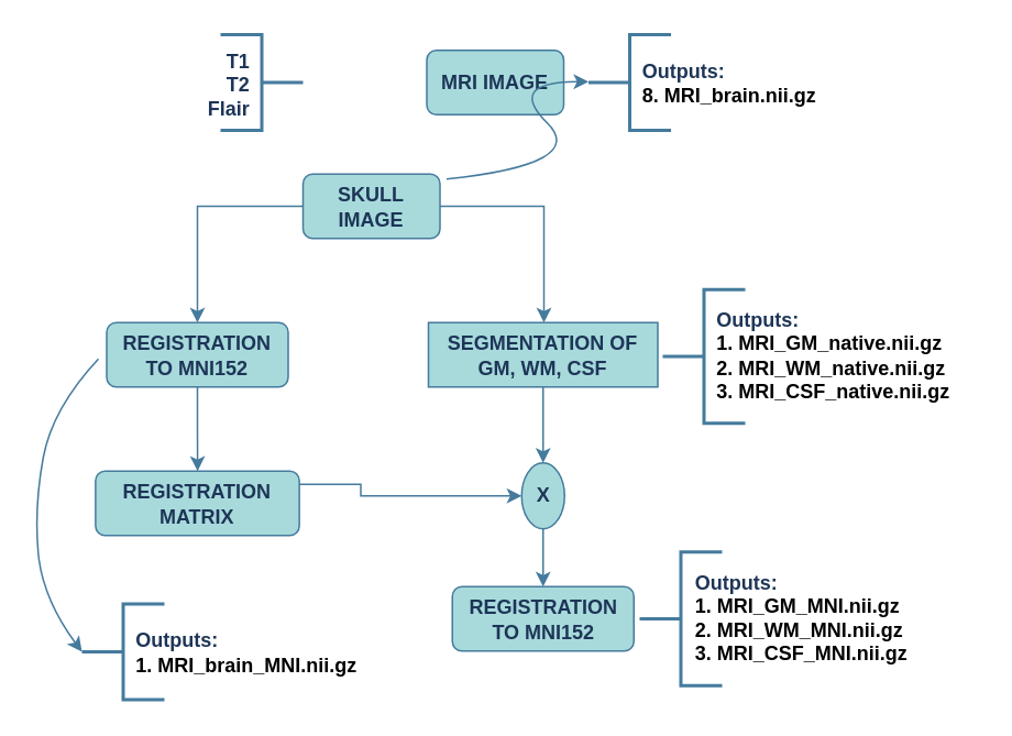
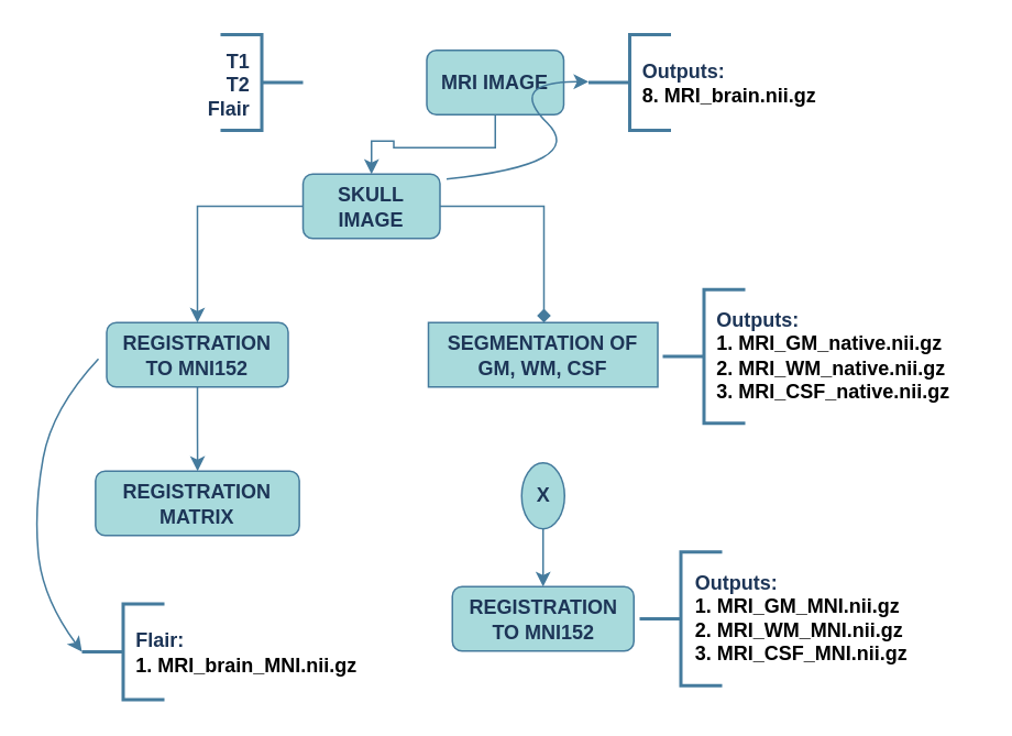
+ <mxCell id="2" value="" style="edgeStyle=orthogonalEdgeStyle;rounded=0;orthogonalLoop=1;jettySize=auto;html=1;labelBackgroundColor=none;fontColor=default;strokeColor=#457B9D;" edge="1" parent="1" source="3" target="6"><mxGeometry relative="1" as="geometry" /></mxCell>
- <mxCell id="5" value="" style="edgeStyle=orthogonalEdgeStyle;rounded=0;orthogonalLoop=1;jettySize=auto;html=1;labelBackgroundColor=none;fontColor=default;strokeColor=#457B9D;" edge="1" parent="1" source="6" target="10"><mxGeometry relative="1" as="geometry"><Array as="points"><mxPoint x="329" y="125" /></Array></mxGeometry></mxCell>
+ <mxCell id="5" value="" style="edgeStyle=orthogonalEdgeStyle;rounded=0;orthogonalLoop=1;jettySize=auto;html=1;labelBackgroundColor=none;fontColor=default;strokeColor=#457B9D;endArrow=diamond;" edge="1" parent="1" source="6" target="10"><mxGeometry relative="1" as="geometry"><Array as="points"><mxPoint x="329" y="125" /></Array></mxGeometry></mxCell>
- <mxCell id="9" value="" style="edgeStyle=orthogonalEdgeStyle;rounded=0;orthogonalLoop=1;jettySize=auto;html=1;labelBackgroundColor=none;fontColor=default;strokeColor=#457B9D;" edge="1" parent="1" source="10" target="14"><mxGeometry relative="1" as="geometry" /></mxCell>
- <mxCell id="11" style="edgeStyle=orthogonalEdgeStyle;rounded=0;orthogonalLoop=1;jettySize=auto;html=1;entryX=0;entryY=0.5;entryDx=0;entryDy=0;labelBackgroundColor=none;fontColor=default;strokeColor=#457B9D;" edge="1" parent="1" source="12" target="14"><mxGeometry relative="1" as="geometry"><Array as="points"><mxPoint x="218" y="293" /></Array></mxGeometry></mxCell>
- <mxCell id="20" value="&lt;div&gt;&lt;b&gt;Outputs:&lt;/b&gt;&lt;/div&gt;&lt;div&gt;&lt;b style=&quot;background-color: transparent; color: light-dark(rgb(0, 0, 0), rgb(255, 255, 255));&quot;&gt;1. MRI_brain_MNI.nii.gz&lt;/b&gt;&lt;/div&gt;" style="text;html=1;align=left;verticalAlign=middle;resizable=0;points=[];autosize=1;strokeColor=none;fillColor=none;labelBackgroundColor=none;fontColor=#1D3557;" vertex="1" parent="1"><mxGeometry x="80" y="374" width="152" height="41" as="geometry" /></mxCell>
+ <mxCell id="20" value="&lt;div&gt;&lt;b&gt;Flair:&lt;/b&gt;&lt;/div&gt;&lt;div&gt;&lt;b style=&quot;background-color: transparent; color: light-dark(rgb(0, 0, 0), rgb(255, 255, 255));&quot;&gt;1. MRI_brain_MNI.nii.gz&lt;/b&gt;&lt;/div&gt;" style="text;html=1;align=left;verticalAlign=middle;resizable=0;points=[];autosize=1;strokeColor=none;fillColor=none;labelBackgroundColor=none;fontColor=#1D3557;" vertex="1" parent="1"><mxGeometry x="80" y="374" width="152" height="41" as="geometry" /></mxCell>
